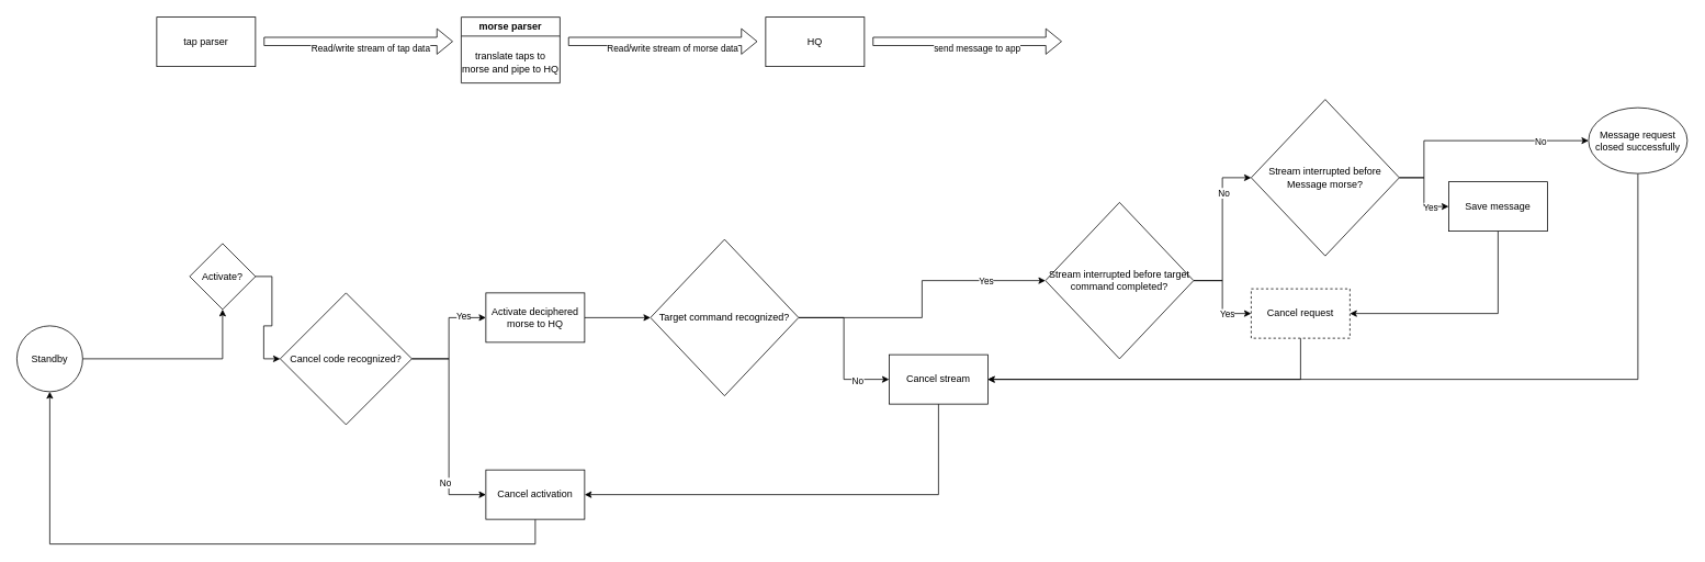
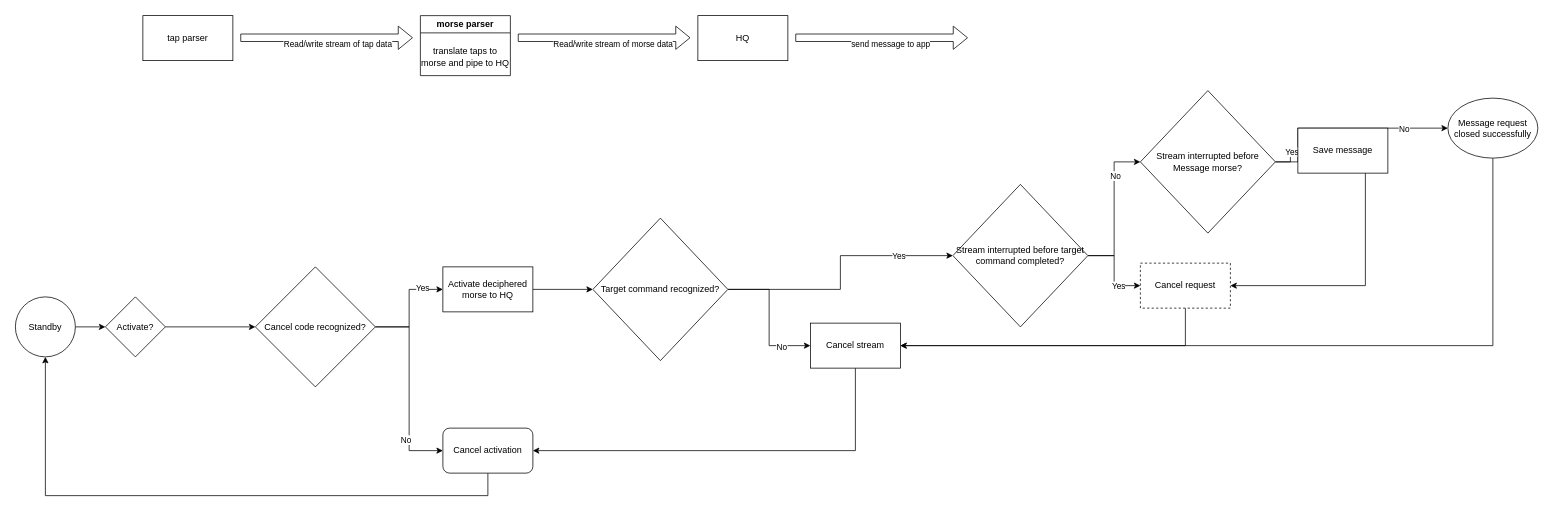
- <mxCell id="45" value="Save message" style="rounded=0;whiteSpace=wrap;html=1;" vertex="1" parent="1"><mxGeometry x="1760" y="220" width="120" height="60" as="geometry" /></mxCell>
+ <mxCell id="45" value="Save message" style="rounded=0;whiteSpace=wrap;html=1;" vertex="1" parent="1"><mxGeometry x="1730" y="170" width="120" height="60" as="geometry" /></mxCell>
- <mxCell id="38" value="Activate?" style="rhombus;whiteSpace=wrap;html=1;" vertex="1" parent="1"><mxGeometry x="230" y="295" width="80" height="80" as="geometry" /></mxCell>
+ <mxCell id="38" value="Activate?" style="rhombus;whiteSpace=wrap;html=1;" vertex="1" parent="1"><mxGeometry x="140" y="395" width="80" height="80" as="geometry" /></mxCell>
- <mxCell id="20" value="Cancel activation" style="rounded=0;whiteSpace=wrap;html=1;" vertex="1" parent="1"><mxGeometry x="590" y="570" width="120" height="60" as="geometry" /></mxCell>
+ <mxCell id="20" value="Cancel activation" style="whiteSpace=wrap;html=1;rounded=1;" vertex="1" parent="1"><mxGeometry x="590" y="570" width="120" height="60" as="geometry" /></mxCell>
